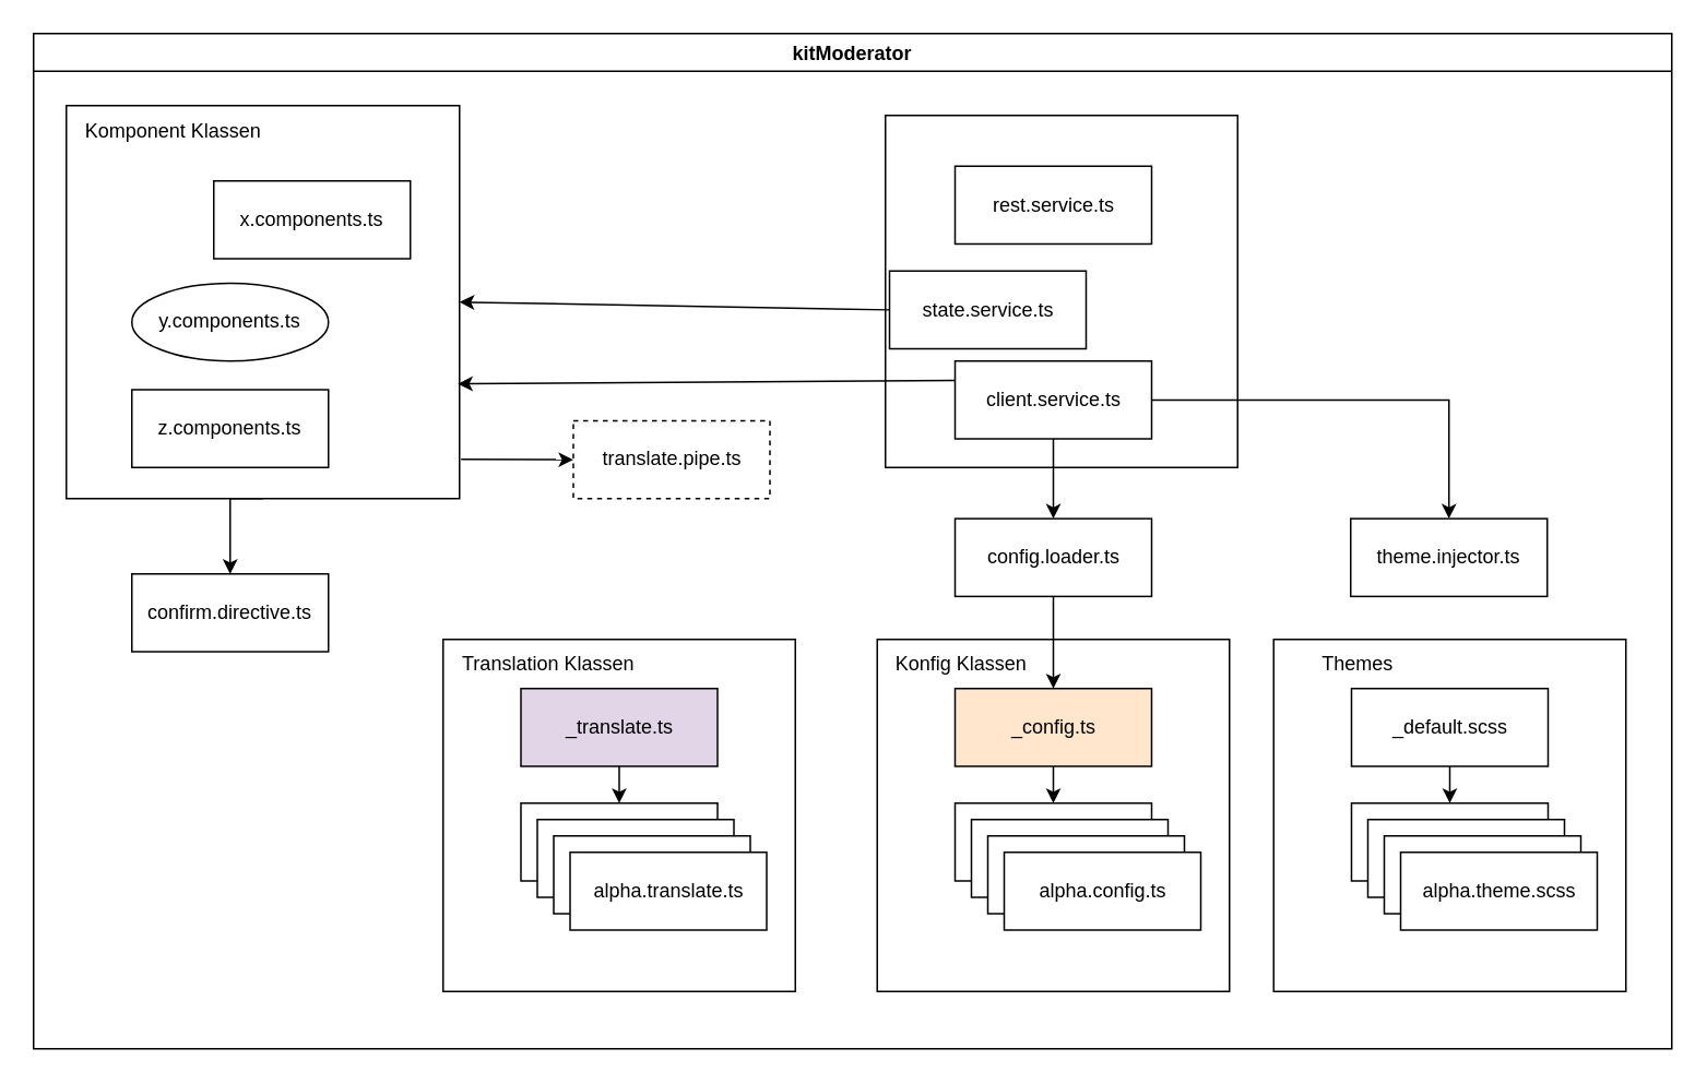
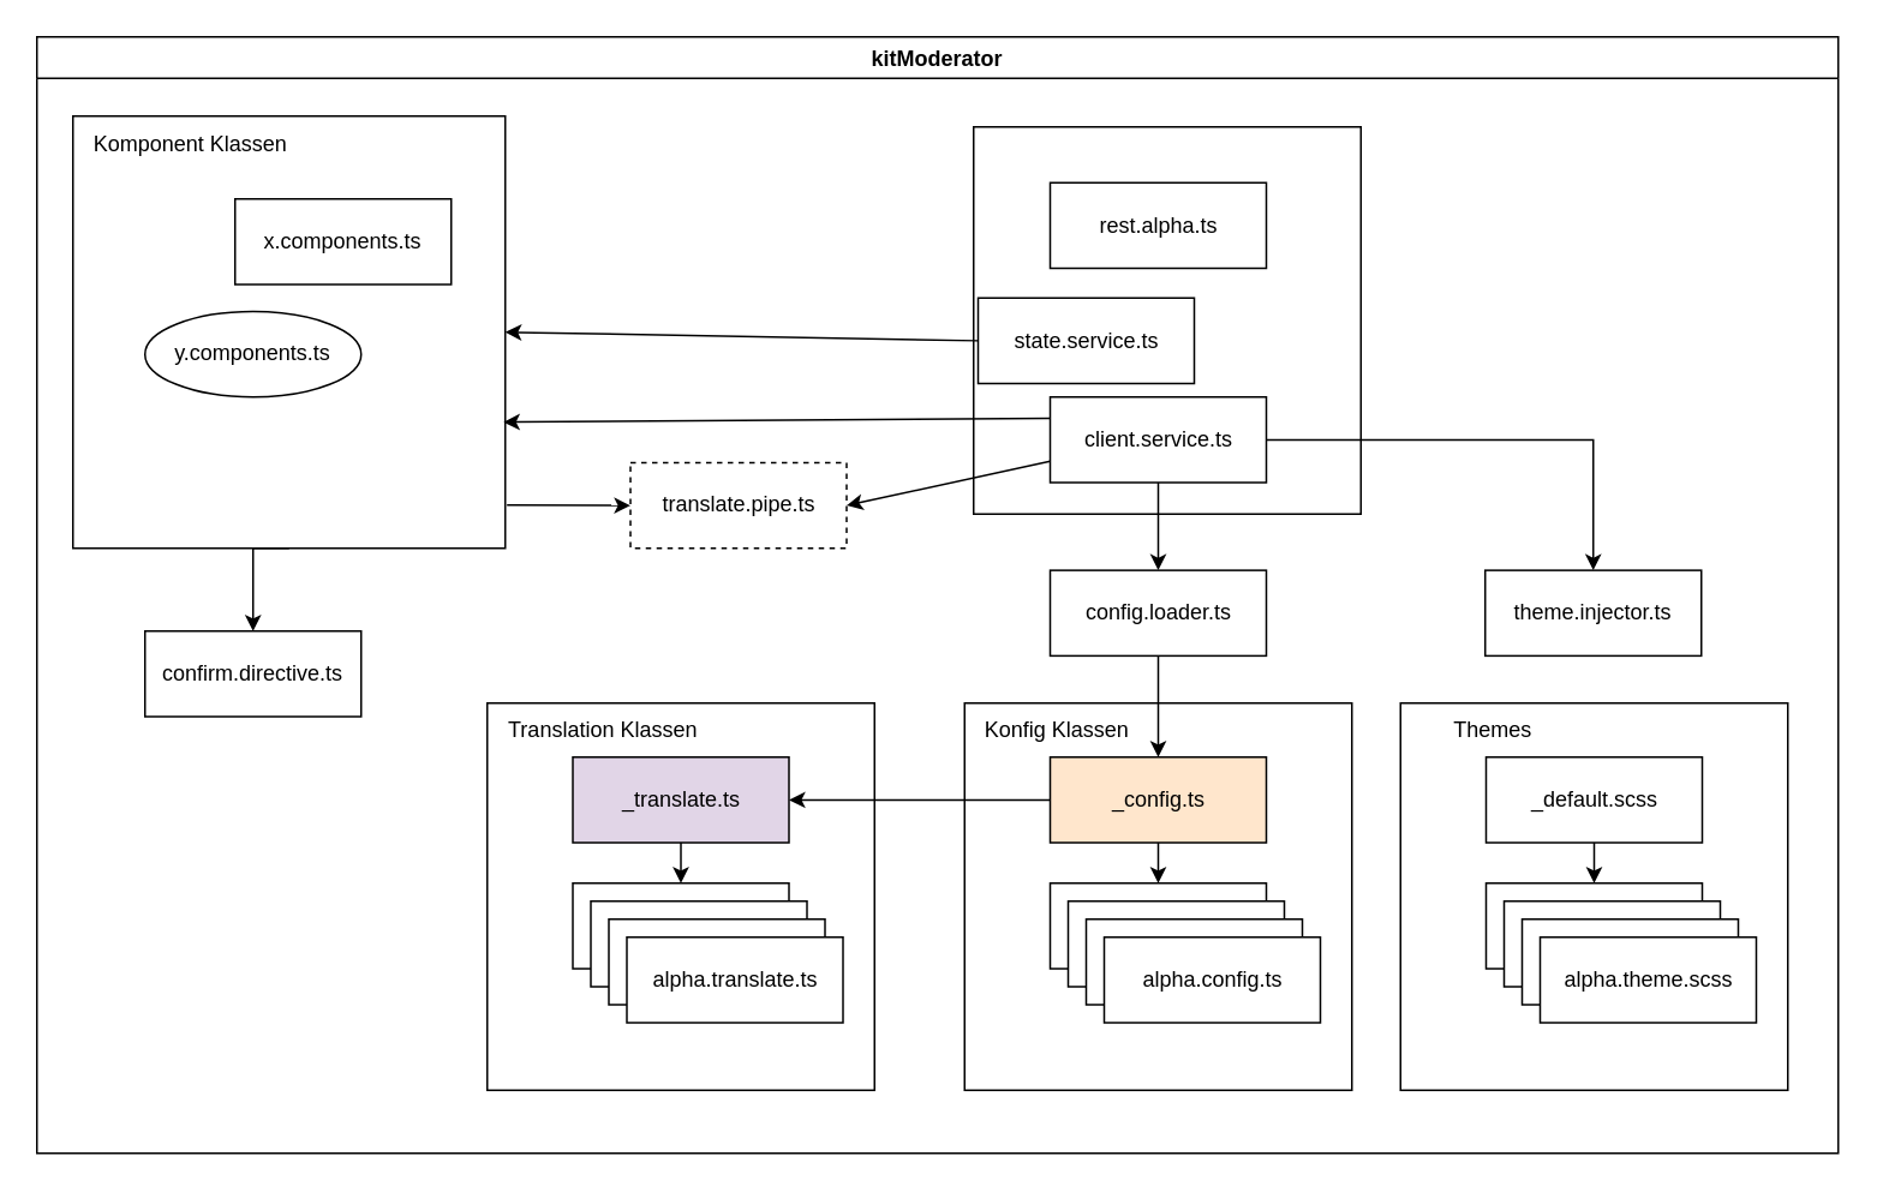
- <mxCell id="4" value="rest.service.ts" style="rounded=0;whiteSpace=wrap;html=1;" vertex="1" parent="2"><mxGeometry x="562.5" y="81" width="120" height="47.5" as="geometry" /></mxCell>
+ <mxCell id="4" value="rest.alpha.ts" style="rounded=0;whiteSpace=wrap;html=1;" vertex="1" parent="2"><mxGeometry x="562.5" y="81" width="120" height="47.5" as="geometry" /></mxCell>
- <mxCell id="31" value="z.components.ts" style="rounded=0;whiteSpace=wrap;html=1;" vertex="1" parent="2"><mxGeometry x="60" y="217.5" width="120" height="47.5" as="geometry" /></mxCell>
+ <mxCell id="34" value="" style="endArrow=classic;html=1;rounded=0;exitX=0;exitY=0.75;exitDx=0;exitDy=0;entryX=1;entryY=0.5;entryDx=0;entryDy=0;" edge="1" parent="2" source="8" target="29"><mxGeometry width="50" height="50" relative="1" as="geometry"><mxPoint x="440" y="330" as="sourcePoint" /><mxPoint x="490" y="280" as="targetPoint" /></mxGeometry></mxCell>
+ <mxCell id="27" value="" style="endArrow=classic;html=1;rounded=0;exitX=0;exitY=0.5;exitDx=0;exitDy=0;entryX=1;entryY=0.5;entryDx=0;entryDy=0;" edge="1" parent="2" source="10" target="21"><mxGeometry width="50" height="50" relative="1" as="geometry"><mxPoint x="430" y="310" as="sourcePoint" /><mxPoint x="480" y="260" as="targetPoint" /></mxGeometry></mxCell>
